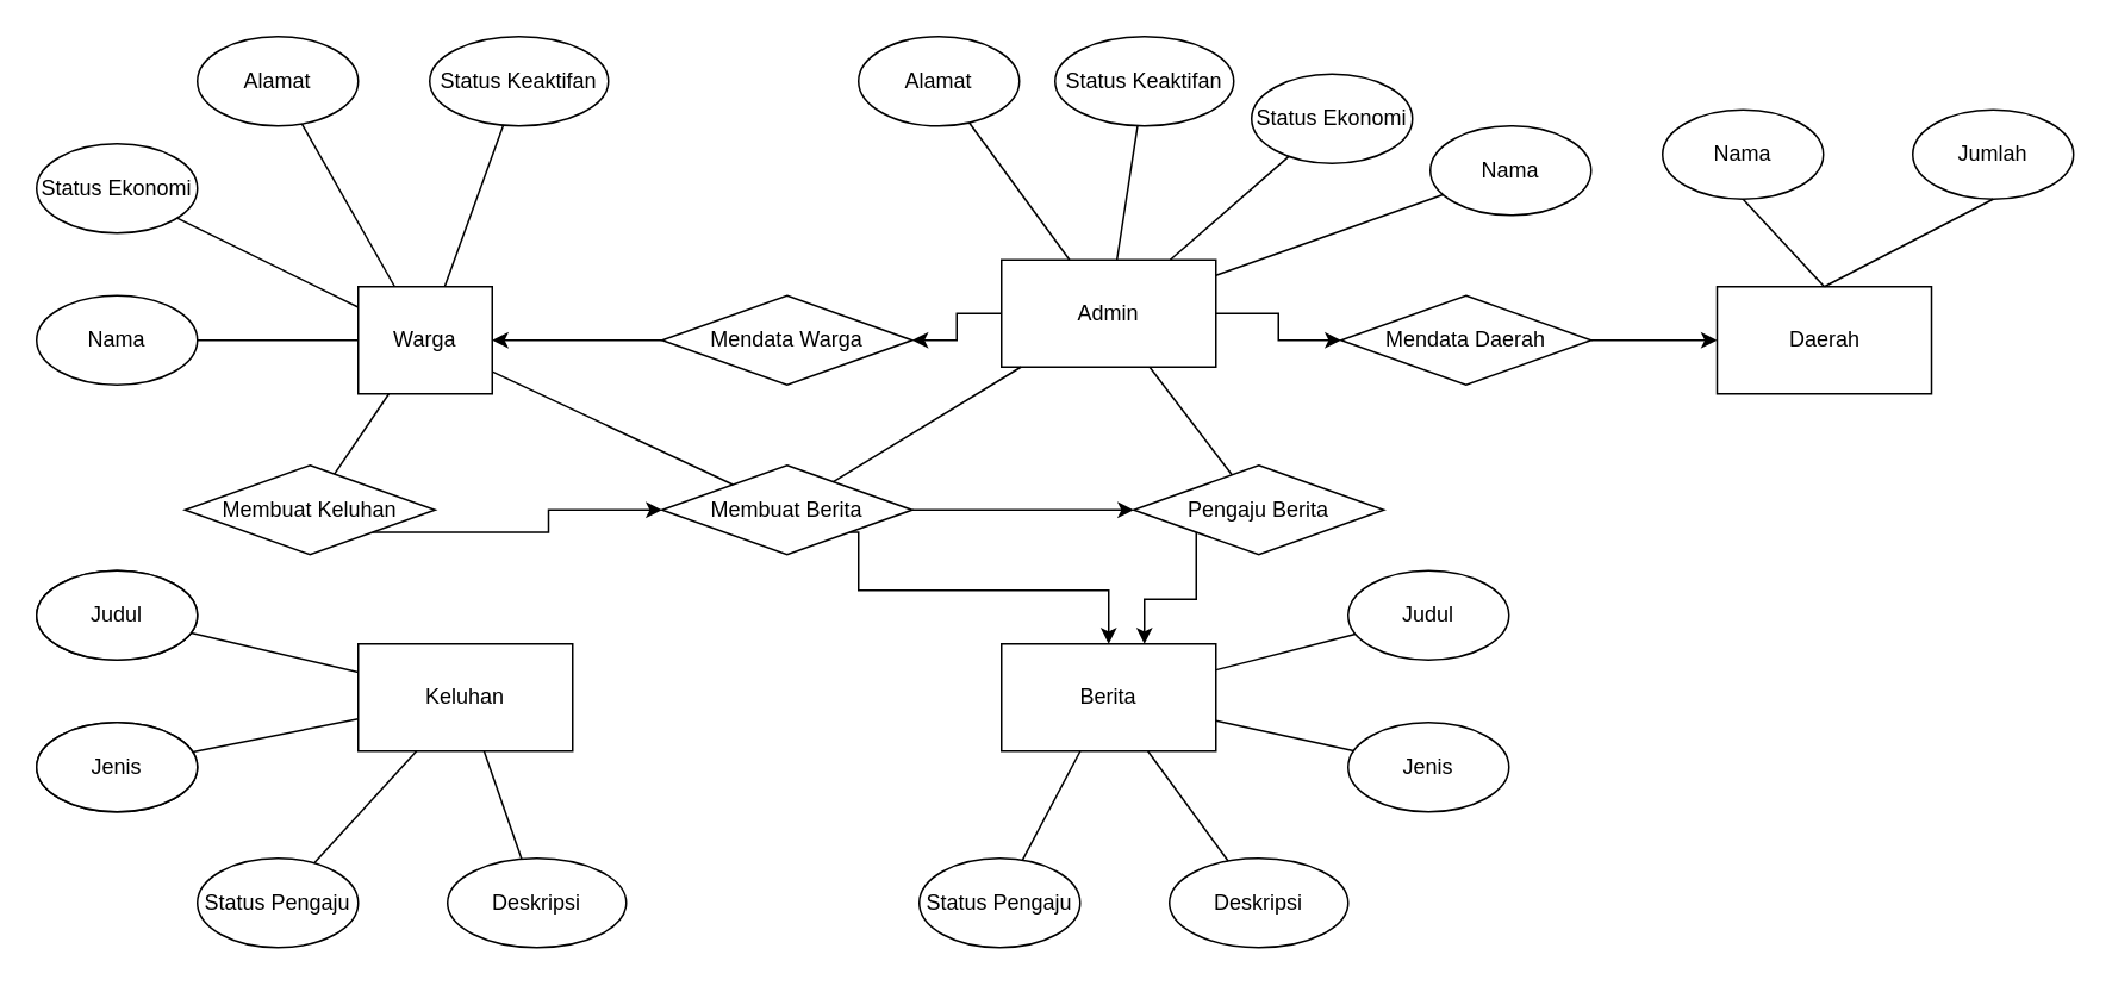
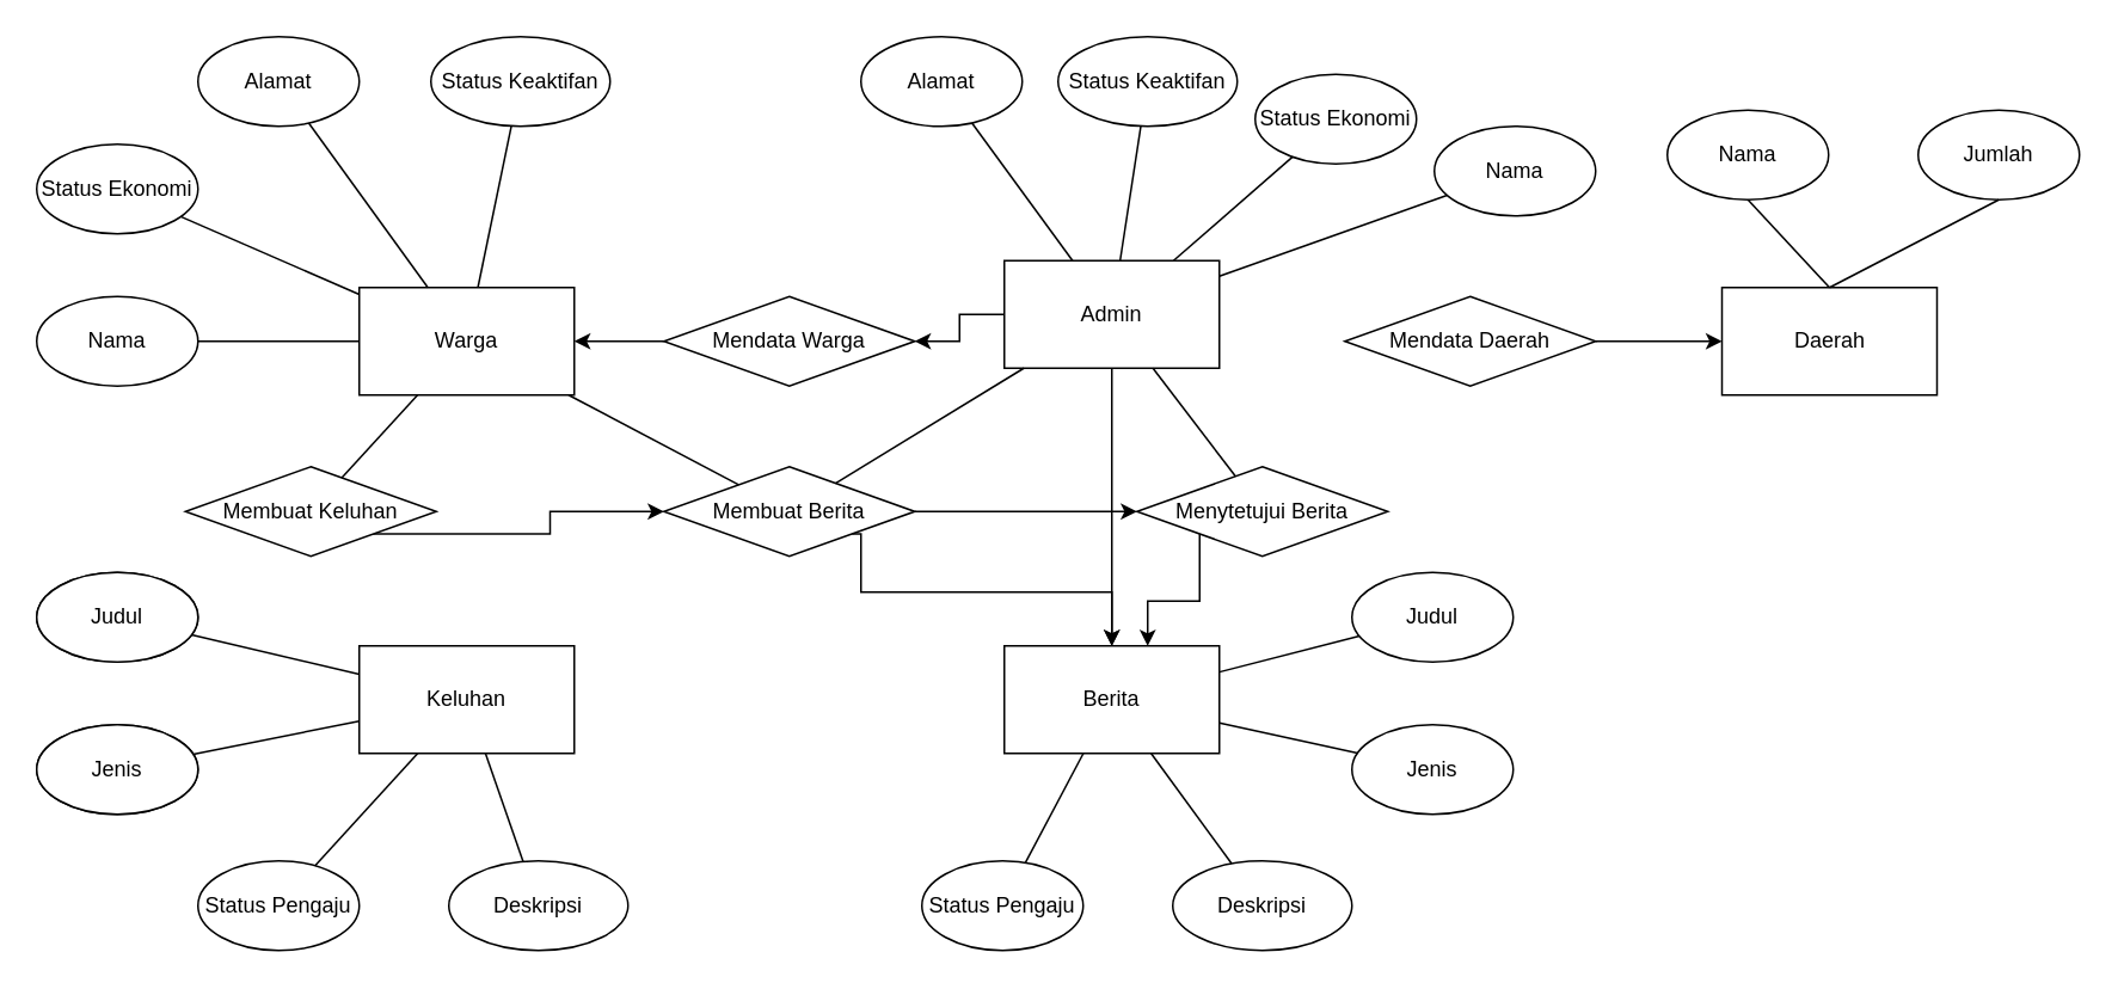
- <mxCell id="4" style="edgeStyle=orthogonalEdgeStyle;rounded=0;orthogonalLoop=1;jettySize=auto;html=1;entryX=0;entryY=0.5;entryDx=0;entryDy=0;" edge="1" parent="1" source="5" target="56"><mxGeometry relative="1" as="geometry" /></mxCell>
+ <mxCell id="4" style="edgeStyle=orthogonalEdgeStyle;rounded=0;orthogonalLoop=1;jettySize=auto;html=1;" edge="1" parent="1" source="5" target="7"><mxGeometry relative="1" as="geometry" /></mxCell>
- <mxCell id="2" value="Warga" style="rounded=0;whiteSpace=wrap;html=1;" parent="1" vertex="1"><mxGeometry x="200" y="160" width="75" height="60" as="geometry" /></mxCell>
+ <mxCell id="2" value="Warga" style="rounded=0;whiteSpace=wrap;html=1;" parent="1" vertex="1"><mxGeometry x="200" y="160" width="120" height="60" as="geometry" /></mxCell>
- <mxCell id="48" value="Pengaju Berita" style="rhombus;whiteSpace=wrap;html=1;" parent="1" vertex="1"><mxGeometry x="634" y="260" width="140" height="50" as="geometry" /></mxCell>
+ <mxCell id="48" value="Menytetujui Berita" style="rhombus;whiteSpace=wrap;html=1;" parent="1" vertex="1"><mxGeometry x="634" y="260" width="140" height="50" as="geometry" /></mxCell>
